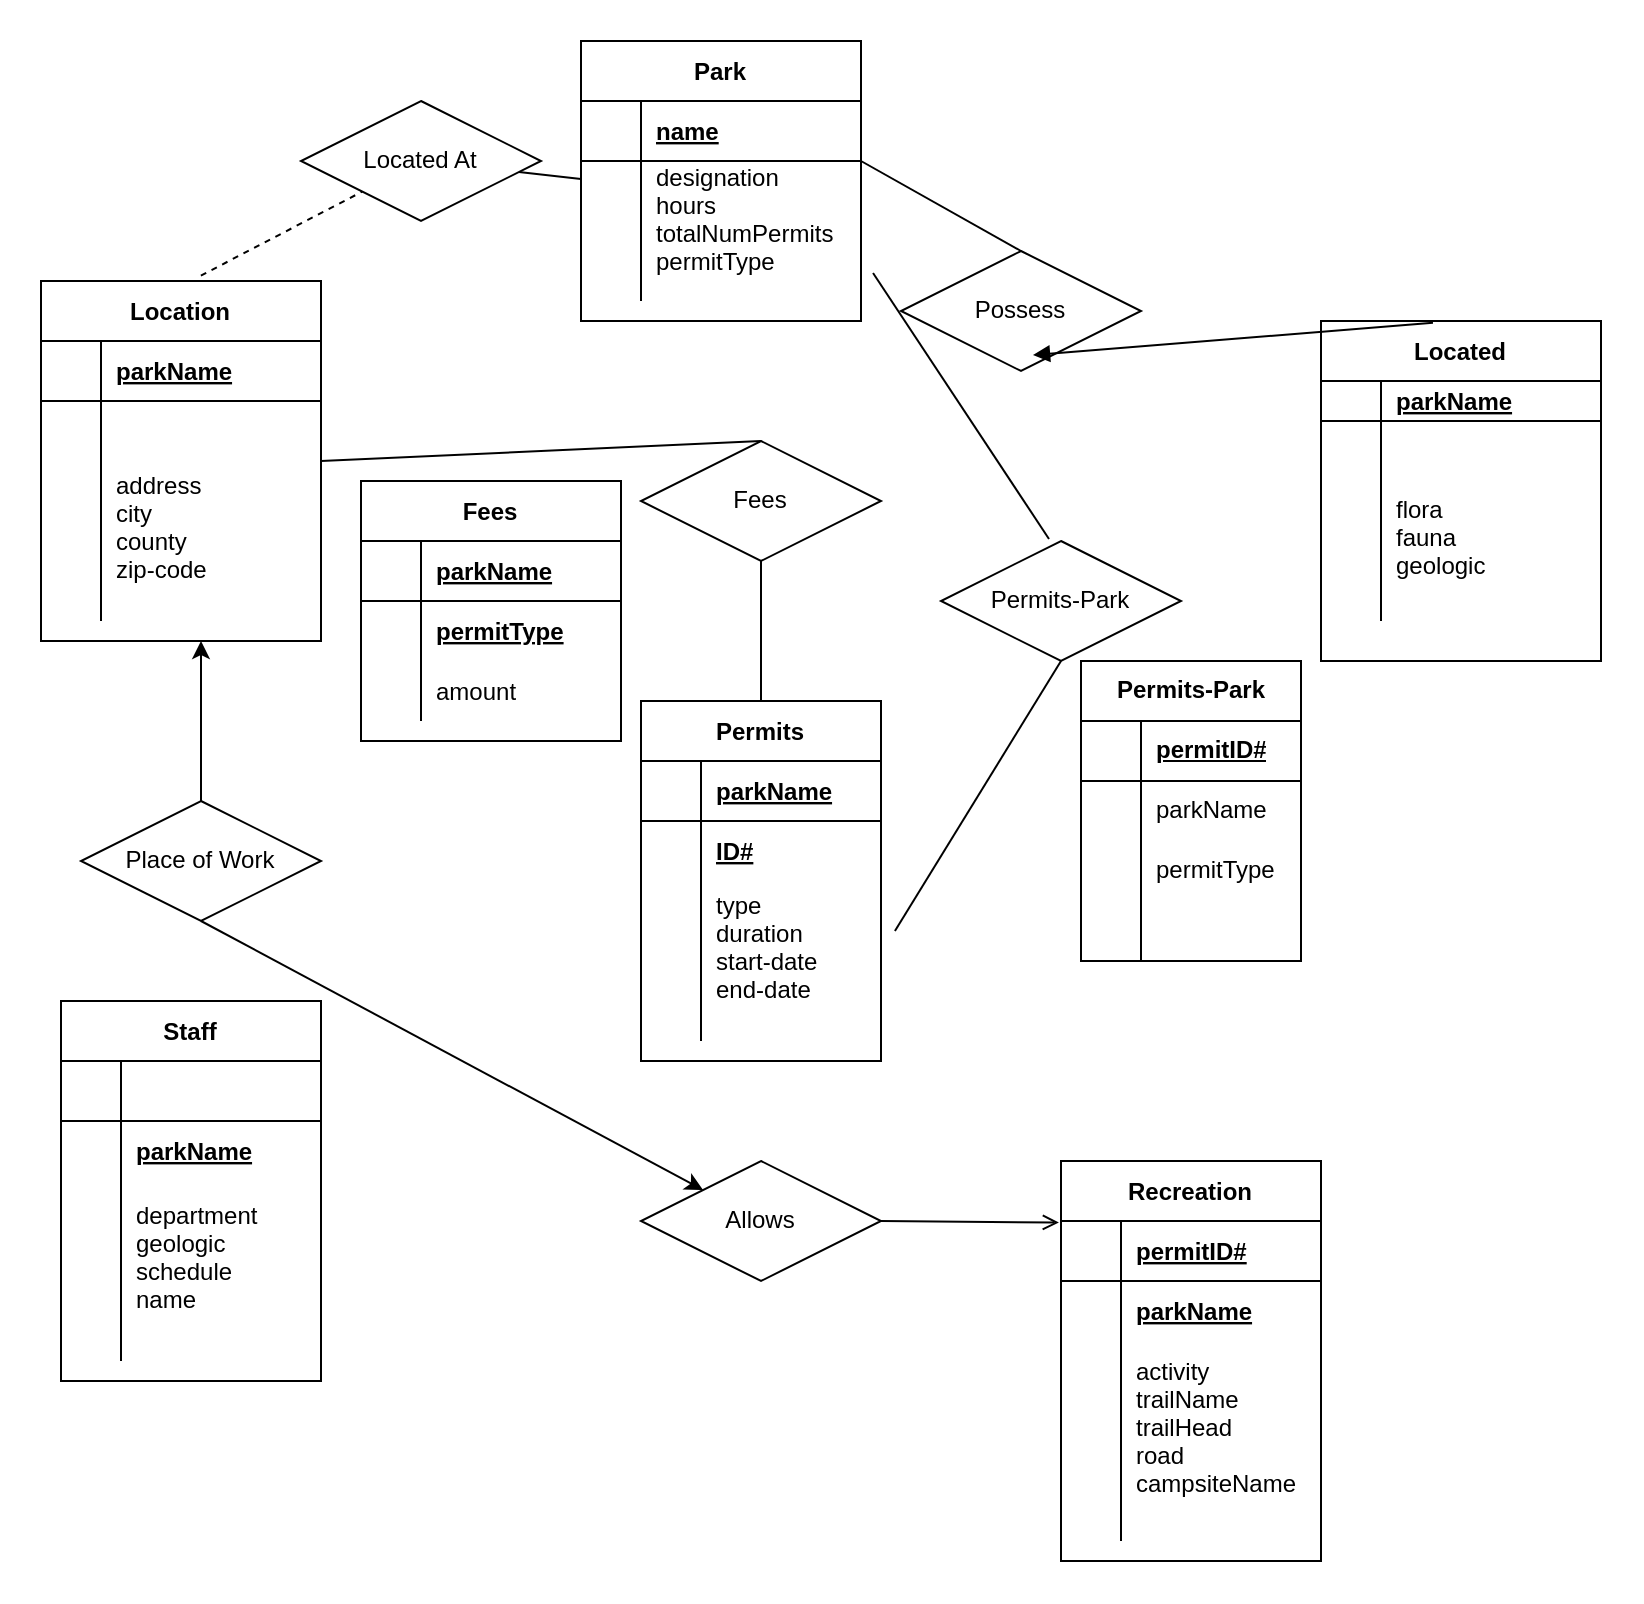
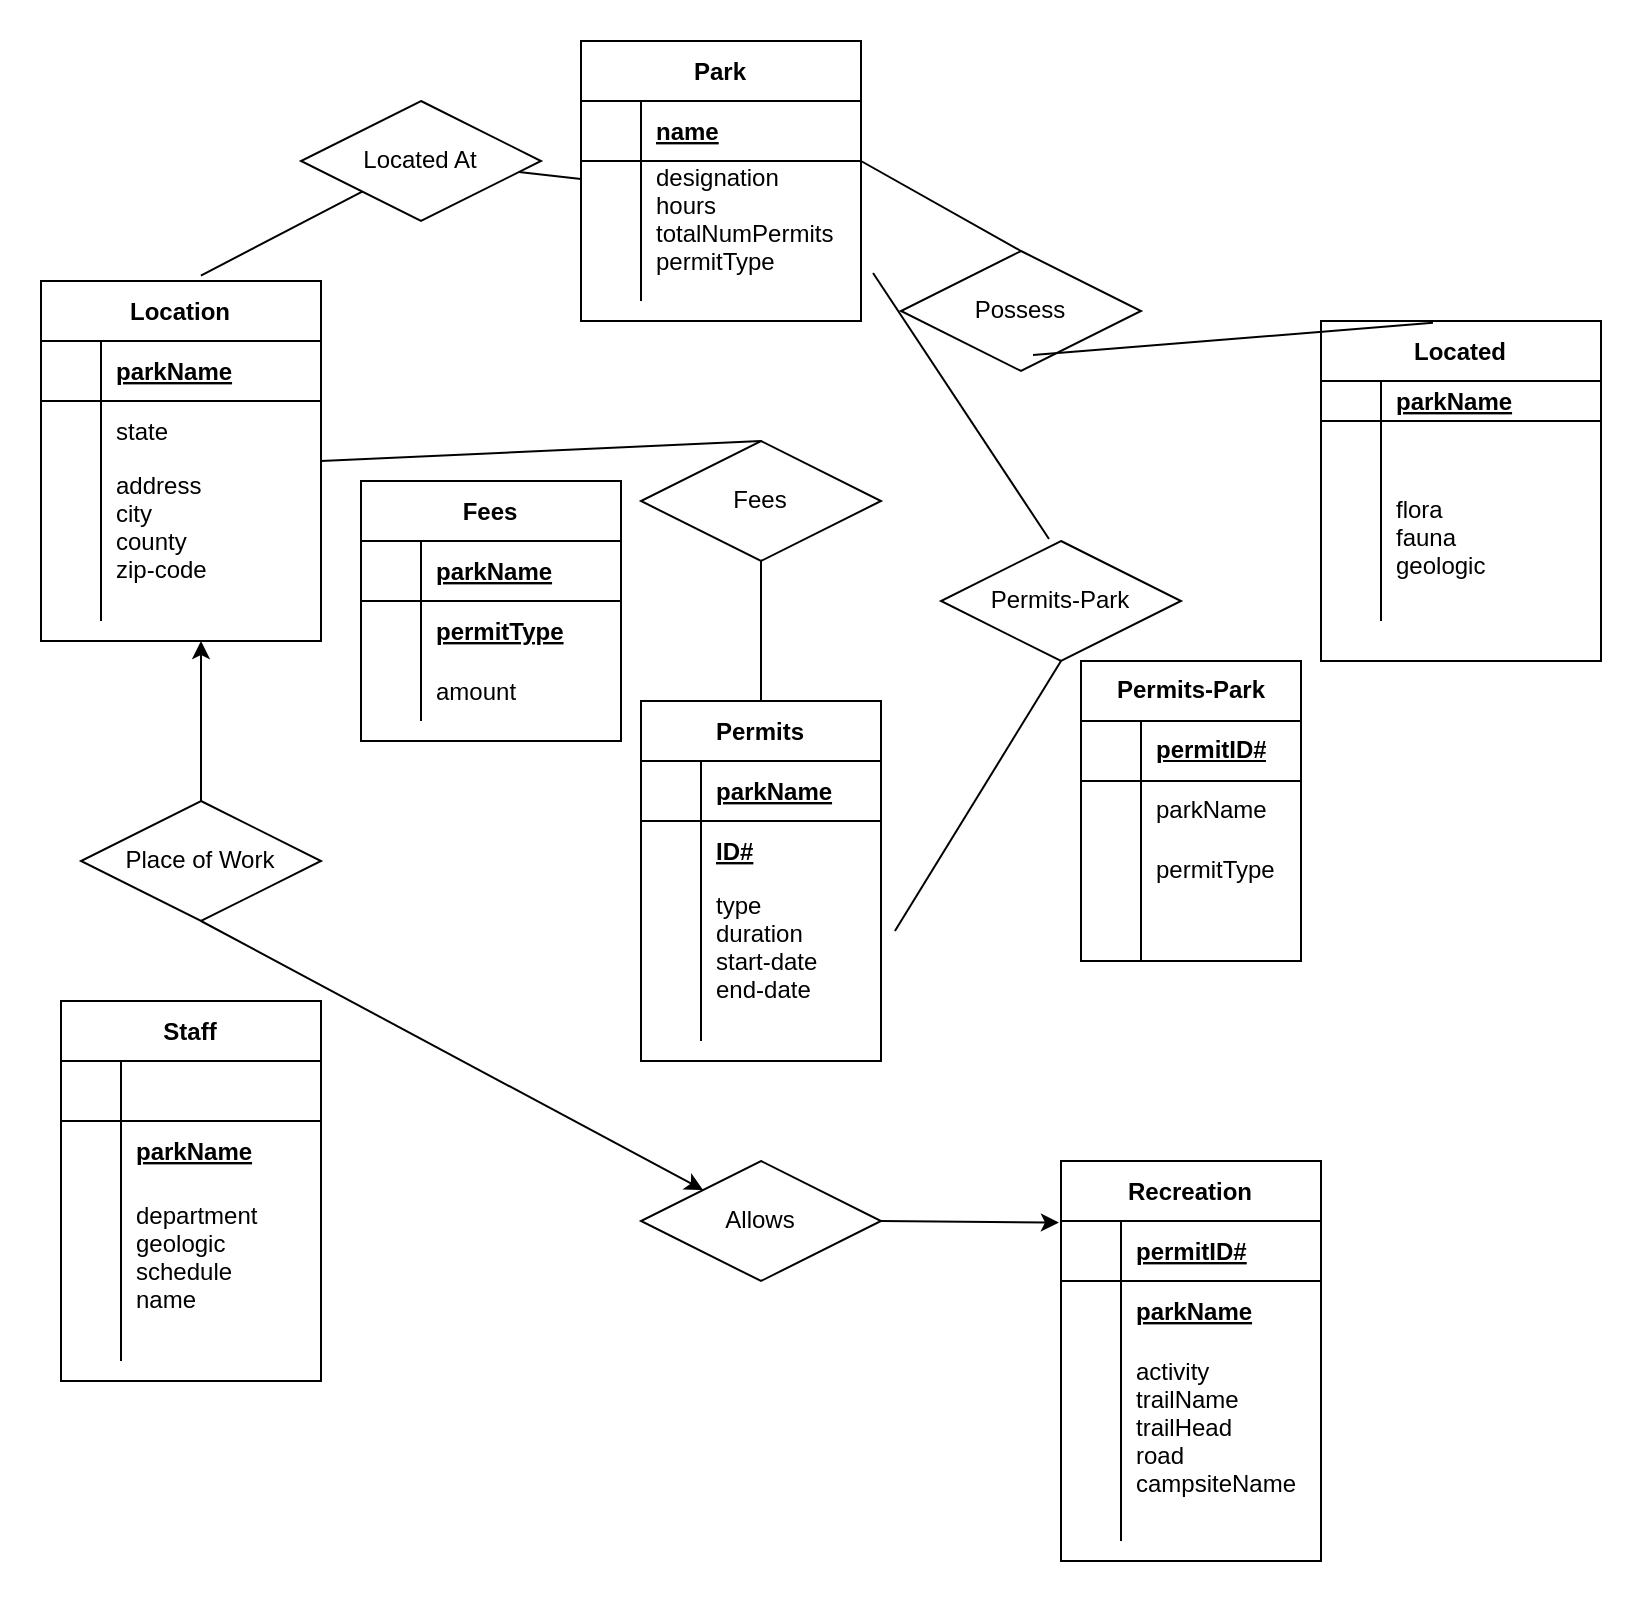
- <mxCell id="62" value="" style="endArrow=none;html=1;rounded=0;exitX=0.571;exitY=-0.015;exitDx=0;exitDy=0;exitPerimeter=0;dashed=1;" parent="1" source="2" target="70" edge="1"><mxGeometry width="50" height="50" relative="1" as="geometry"><mxPoint x="105" y="190" as="sourcePoint" /><mxPoint x="155" y="140" as="targetPoint" /></mxGeometry></mxCell>
+ <mxCell id="62" value="" style="endArrow=none;html=1;rounded=0;exitX=0.571;exitY=-0.015;exitDx=0;exitDy=0;exitPerimeter=0;" parent="1" source="2" target="70" edge="1"><mxGeometry width="50" height="50" relative="1" as="geometry"><mxPoint x="105" y="190" as="sourcePoint" /><mxPoint x="155" y="140" as="targetPoint" /></mxGeometry></mxCell>
- <mxCell id="64" value="" style="endArrow=block;html=1;rounded=0;entryX=0.55;entryY=0.867;entryDx=0;entryDy=0;entryPerimeter=0;exitX=0.4;exitY=0.005;exitDx=0;exitDy=0;exitPerimeter=0;" parent="1" source="12" target="57" edge="1"><mxGeometry width="50" height="50" relative="1" as="geometry"><mxPoint x="280" y="240" as="sourcePoint" /><mxPoint x="330" y="190" as="targetPoint" /></mxGeometry></mxCell>
+ <mxCell id="64" value="" style="endArrow=none;html=1;rounded=0;entryX=0.55;entryY=0.867;entryDx=0;entryDy=0;entryPerimeter=0;exitX=0.4;exitY=0.005;exitDx=0;exitDy=0;exitPerimeter=0;" parent="1" source="12" target="57" edge="1"><mxGeometry width="50" height="50" relative="1" as="geometry"><mxPoint x="280" y="240" as="sourcePoint" /><mxPoint x="330" y="190" as="targetPoint" /></mxGeometry></mxCell>
+ <mxCell id="8" value="state" style="shape=partialRectangle;overflow=hidden;connectable=0;fillColor=none;top=0;left=0;bottom=0;right=0;align=left;spacingLeft=6;" parent="6" vertex="1"><mxGeometry x="30" width="110" height="30" as="geometry"><mxRectangle width="110" height="30" as="alternateBounds" /></mxGeometry></mxCell>
- <mxCell id="66" value="" style="endArrow=open;html=1;rounded=0;exitX=1;exitY=0.5;exitDx=0;exitDy=0;entryX=-0.008;entryY=0.154;entryDx=0;entryDy=0;entryPerimeter=0;" parent="1" source="59" target="28" edge="1"><mxGeometry width="50" height="50" relative="1" as="geometry"><mxPoint x="180" y="640" as="sourcePoint" /><mxPoint x="230" y="590" as="targetPoint" /></mxGeometry></mxCell>
+ <mxCell id="66" value="" style="endArrow=classic;html=1;rounded=0;exitX=1;exitY=0.5;exitDx=0;exitDy=0;entryX=-0.008;entryY=0.154;entryDx=0;entryDy=0;entryPerimeter=0;" parent="1" source="59" target="28" edge="1"><mxGeometry width="50" height="50" relative="1" as="geometry"><mxPoint x="180" y="640" as="sourcePoint" /><mxPoint x="230" y="590" as="targetPoint" /></mxGeometry></mxCell>
